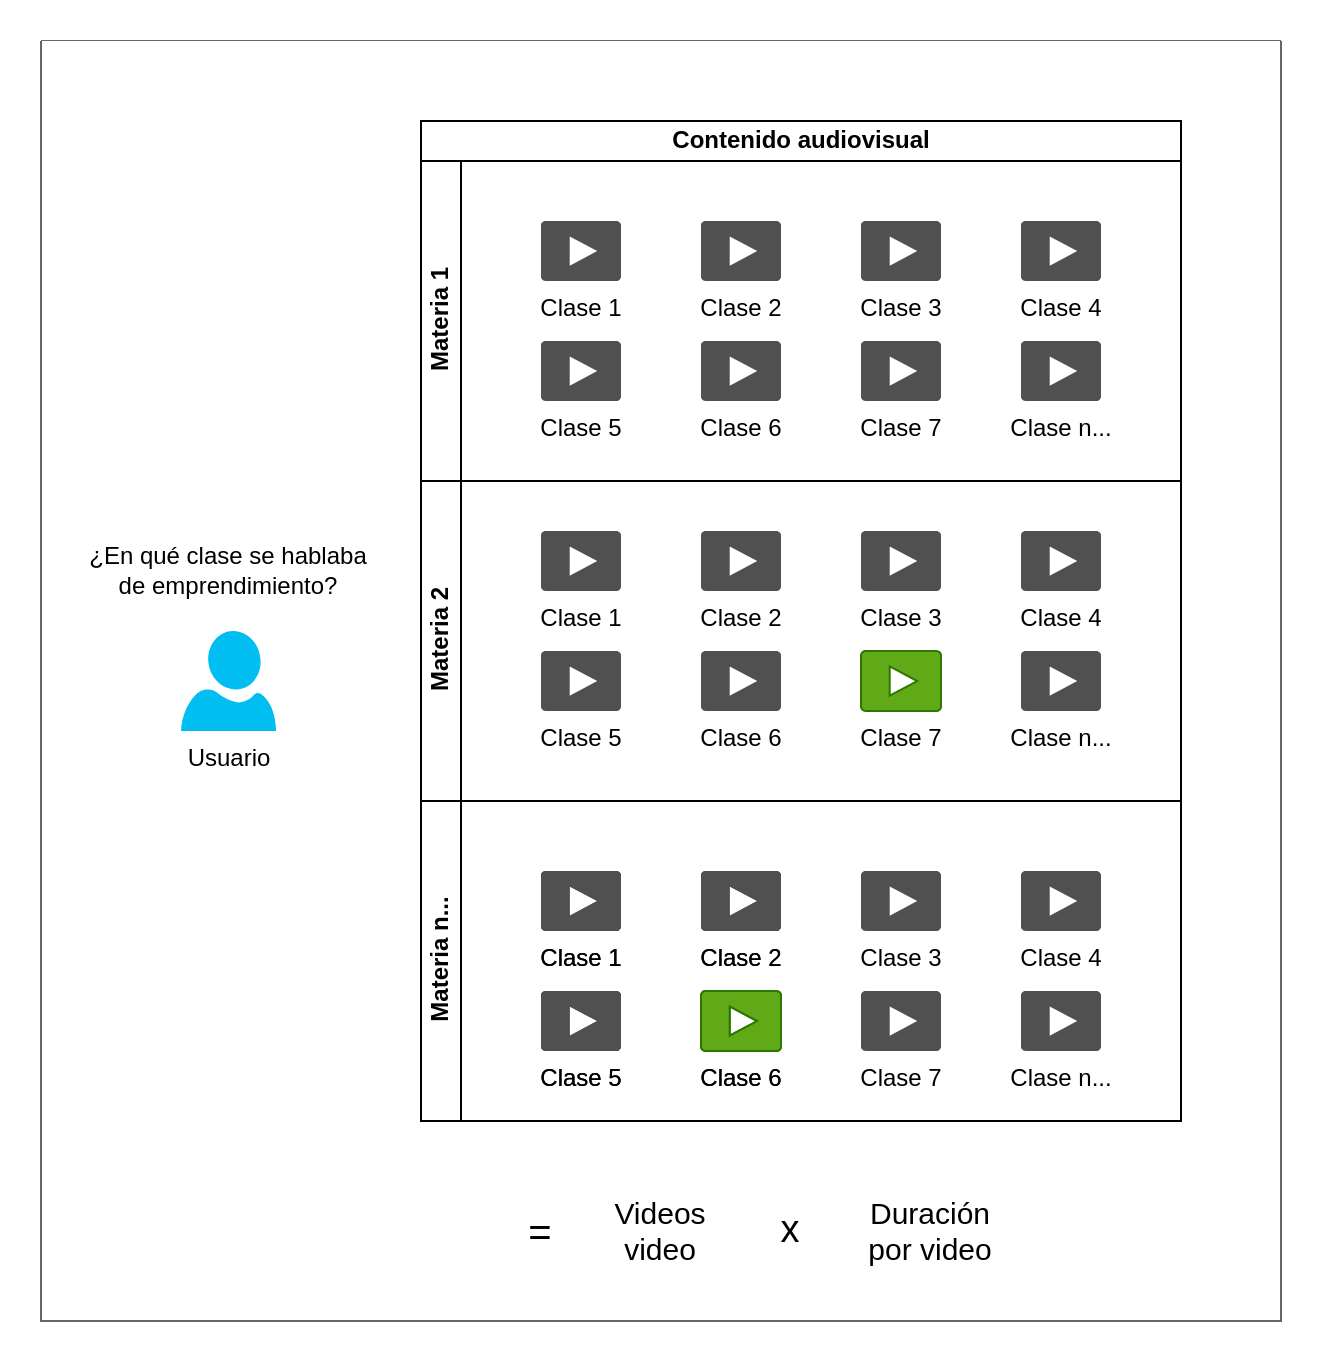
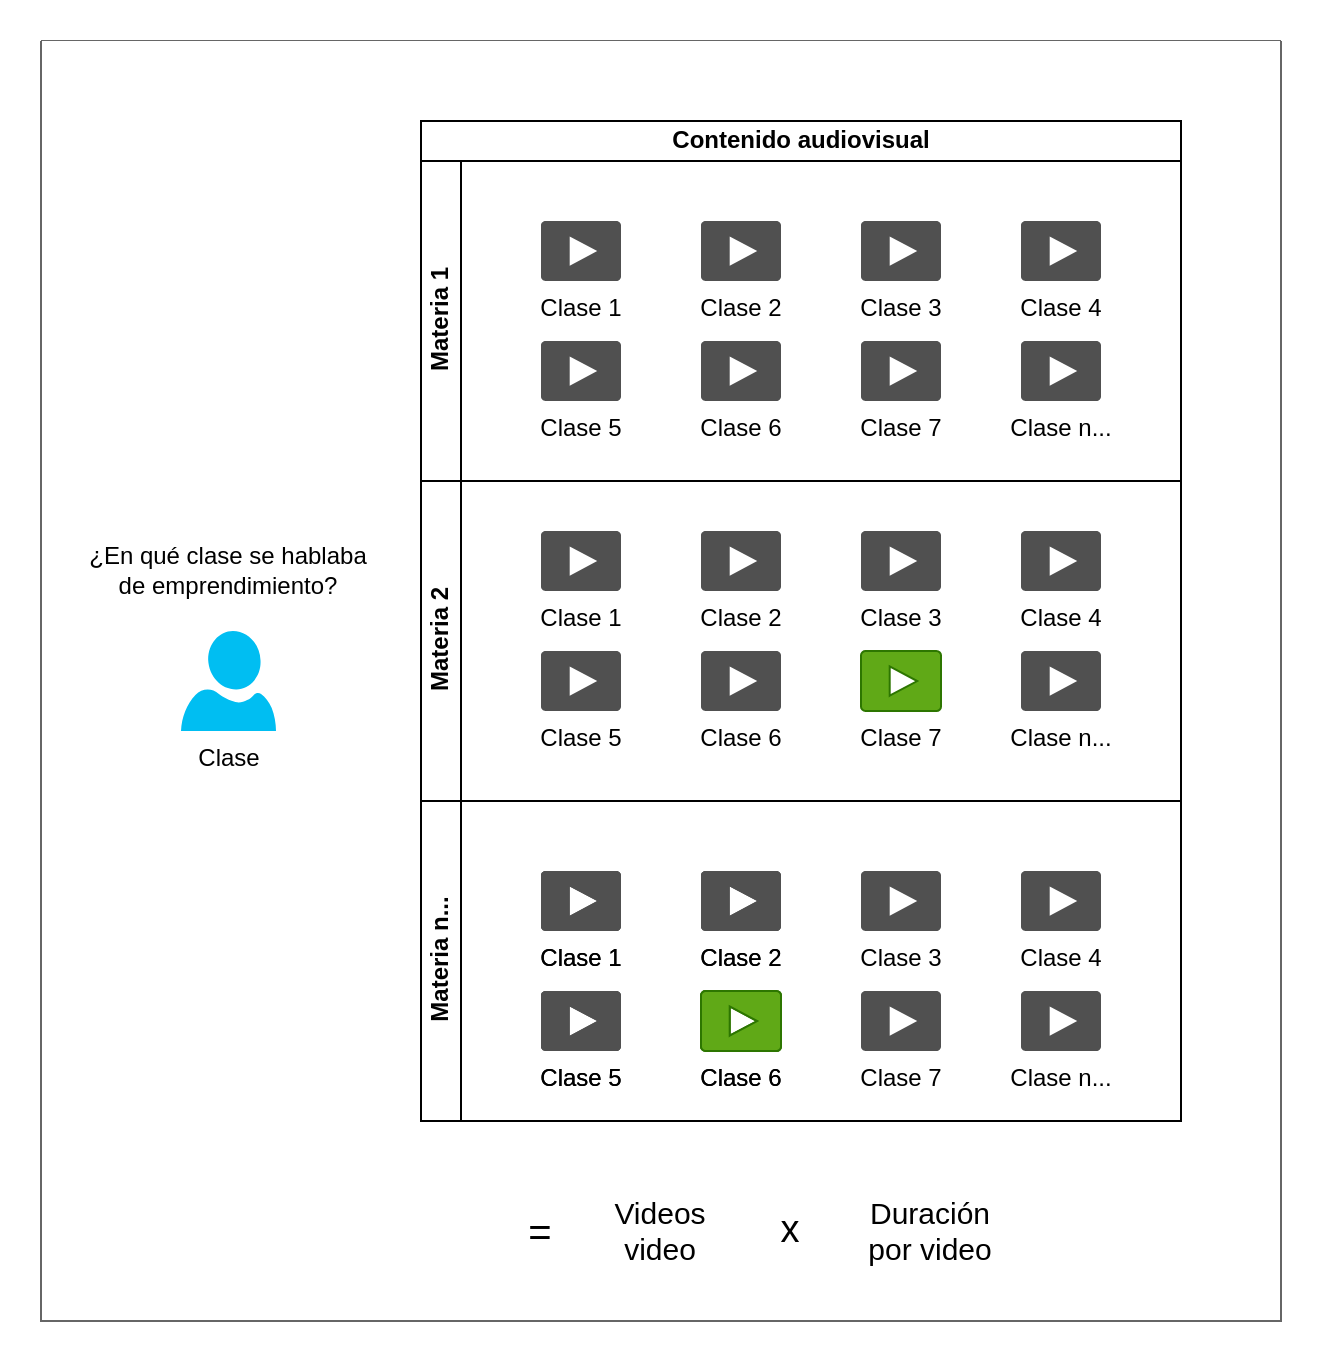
- <mxCell id="44" value="Usuario" style="verticalLabelPosition=bottom;html=1;verticalAlign=top;align=center;strokeColor=none;fillColor=#00BEF2;shape=mxgraph.azure.user;fontColor=#000000;" parent="43" vertex="1"><mxGeometry x="51.25" y="45" width="47.5" height="50" as="geometry" /></mxCell>
+ <mxCell id="44" value="Clase" style="verticalLabelPosition=bottom;html=1;verticalAlign=top;align=center;strokeColor=none;fillColor=#00BEF2;shape=mxgraph.azure.user;fontColor=#000000;" parent="43" vertex="1"><mxGeometry x="51.25" y="45" width="47.5" height="50" as="geometry" /></mxCell>
